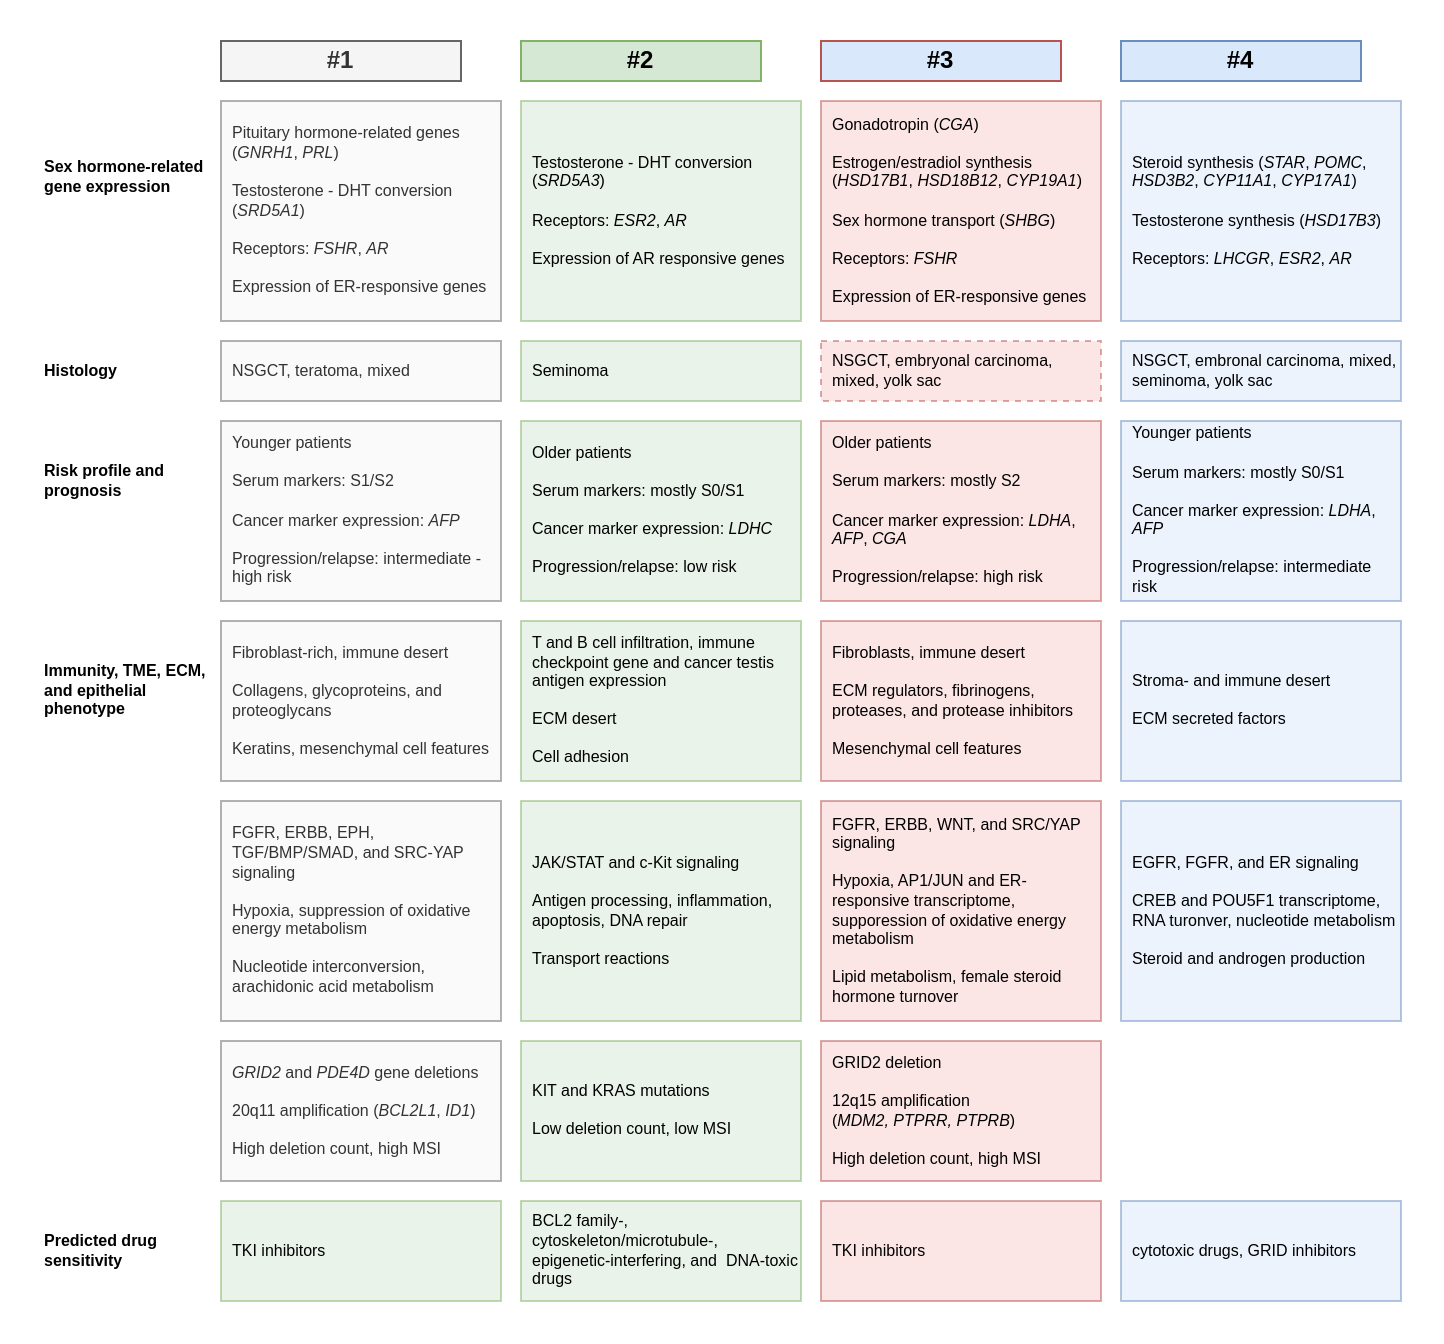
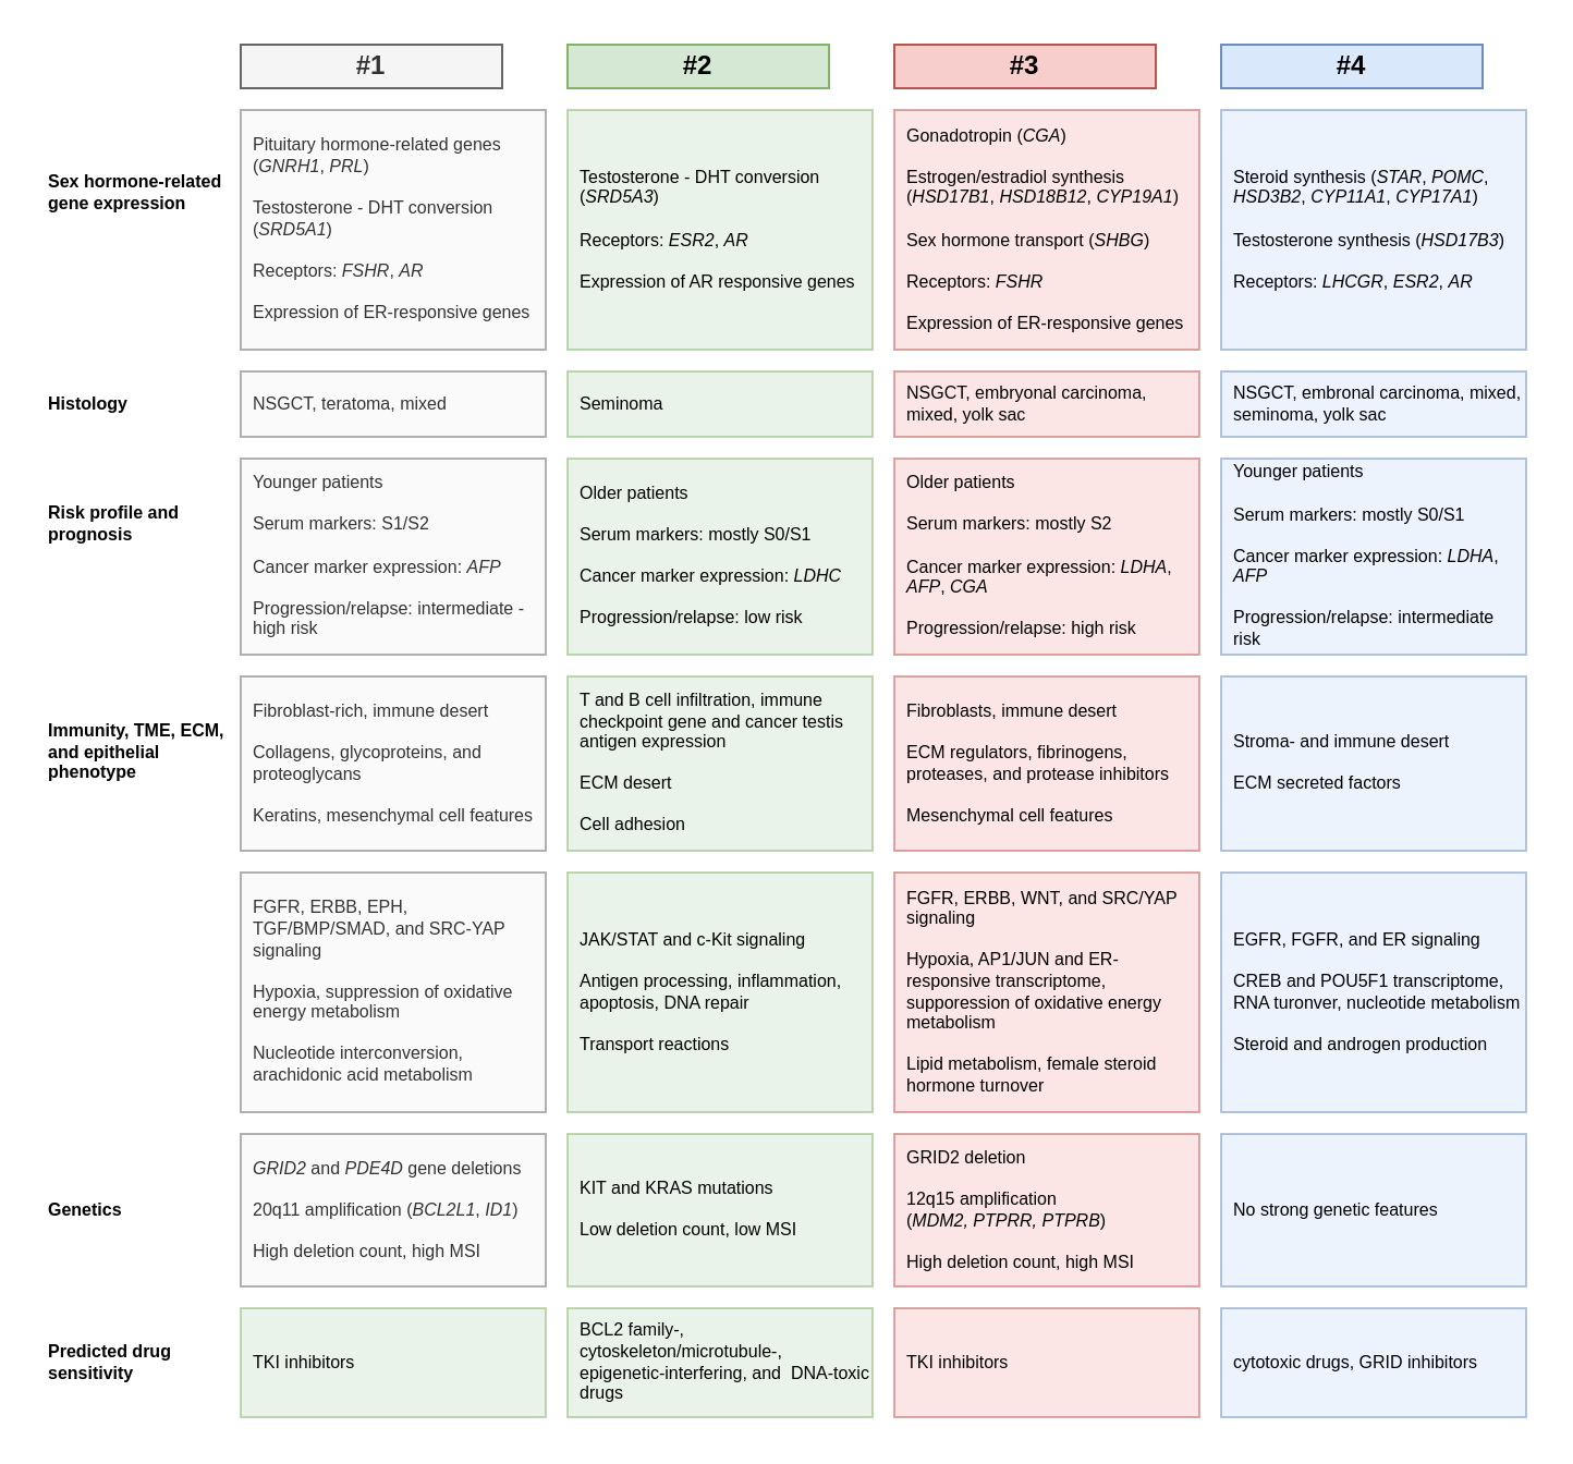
- <mxCell id="4" value="#3" style="rounded=0;whiteSpace=wrap;html=1;fillColor=#dae8fc;strokeColor=#b85450;fontStyle=1;" vertex="1" parent="1"><mxGeometry x="410" y="20" width="120" height="20" as="geometry" /></mxCell>
+ <mxCell id="4" value="#3" style="rounded=0;whiteSpace=wrap;html=1;fillColor=#f8cecc;strokeColor=#b85450;fontStyle=1" vertex="1" parent="1"><mxGeometry x="410" y="20" width="120" height="20" as="geometry" /></mxCell>
- <mxCell id="15" value="NSGCT, embryonal carcinoma, mixed, yolk sac" style="rounded=0;whiteSpace=wrap;html=1;fontSize=8;align=left;spacingLeft=4;fillColor=#f8cecc;strokeColor=#b85450;opacity=50;dashed=1;" vertex="1" parent="1"><mxGeometry x="410" y="170" width="140" height="30" as="geometry" /></mxCell>
+ <mxCell id="15" value="NSGCT, embryonal carcinoma, mixed, yolk sac" style="rounded=0;whiteSpace=wrap;html=1;fontSize=8;align=left;spacingLeft=4;fillColor=#f8cecc;strokeColor=#b85450;opacity=50;" vertex="1" parent="1"><mxGeometry x="410" y="170" width="140" height="30" as="geometry" /></mxCell>
+ <mxCell id="32" value="Genetics" style="text;html=1;align=left;verticalAlign=middle;whiteSpace=wrap;rounded=0;fontSize=8;fontStyle=1" vertex="1" parent="1"><mxGeometry x="20" y="540" width="90" height="30" as="geometry" /></mxCell>
+ <mxCell id="35" value="&lt;div&gt;No strong genetic features&lt;/div&gt;" style="rounded=0;whiteSpace=wrap;html=1;fontSize=8;align=left;spacingLeft=4;fillColor=#dae8fc;strokeColor=#6c8ebf;opacity=50;" vertex="1" parent="1"><mxGeometry x="560" y="520" width="140" height="70" as="geometry" /></mxCell>
